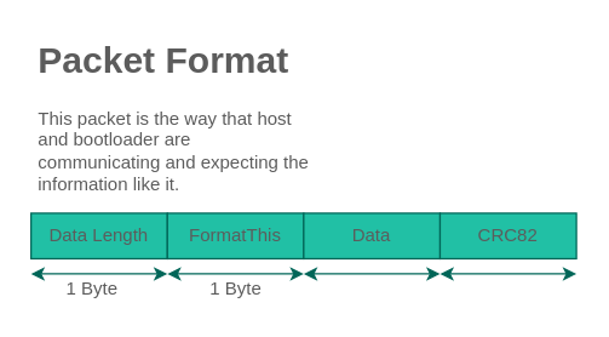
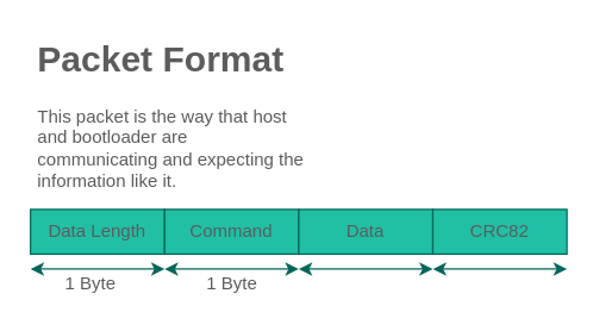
- <mxCell id="3" value="FormatThis" style="rounded=0;whiteSpace=wrap;html=1;fillColor=#21C0A5;strokeColor=#006658;fontColor=#5C5C5C;" vertex="1" parent="1"><mxGeometry x="110" y="140" width="90" height="30" as="geometry" /></mxCell>
+ <mxCell id="3" value="Command" style="rounded=0;whiteSpace=wrap;html=1;fillColor=#21C0A5;strokeColor=#006658;fontColor=#5C5C5C;" vertex="1" parent="1"><mxGeometry x="110" y="140" width="90" height="30" as="geometry" /></mxCell>
